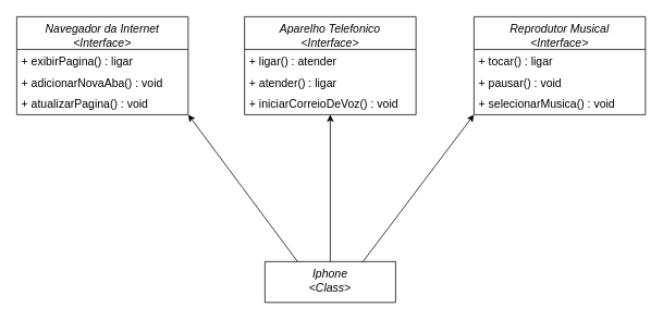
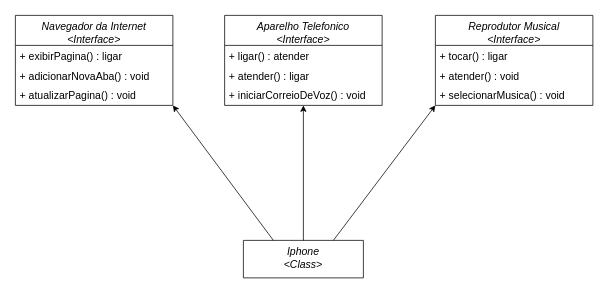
- <mxCell id="9" value="+ pausar() : void" style="text;align=left;verticalAlign=top;spacingLeft=4;spacingRight=4;overflow=hidden;rotatable=0;points=[[0,0.5],[1,0.5]];portConstraint=eastwest;rounded=0;shadow=0;html=0;fontSize=14;" vertex="1" parent="7"><mxGeometry y="66" width="210" height="26" as="geometry" /></mxCell>
+ <mxCell id="9" value="+ atender() : void" style="text;align=left;verticalAlign=top;spacingLeft=4;spacingRight=4;overflow=hidden;rotatable=0;points=[[0,0.5],[1,0.5]];portConstraint=eastwest;rounded=0;shadow=0;html=0;fontSize=14;" vertex="1" parent="7"><mxGeometry y="66" width="210" height="26" as="geometry" /></mxCell>
